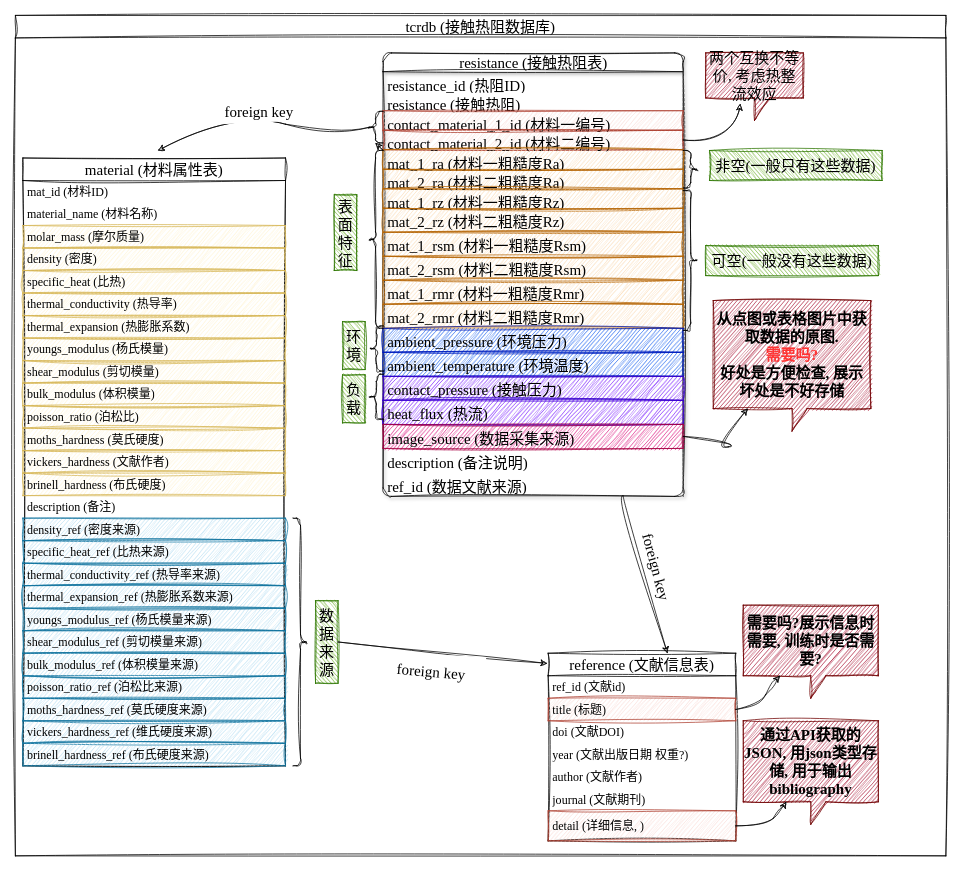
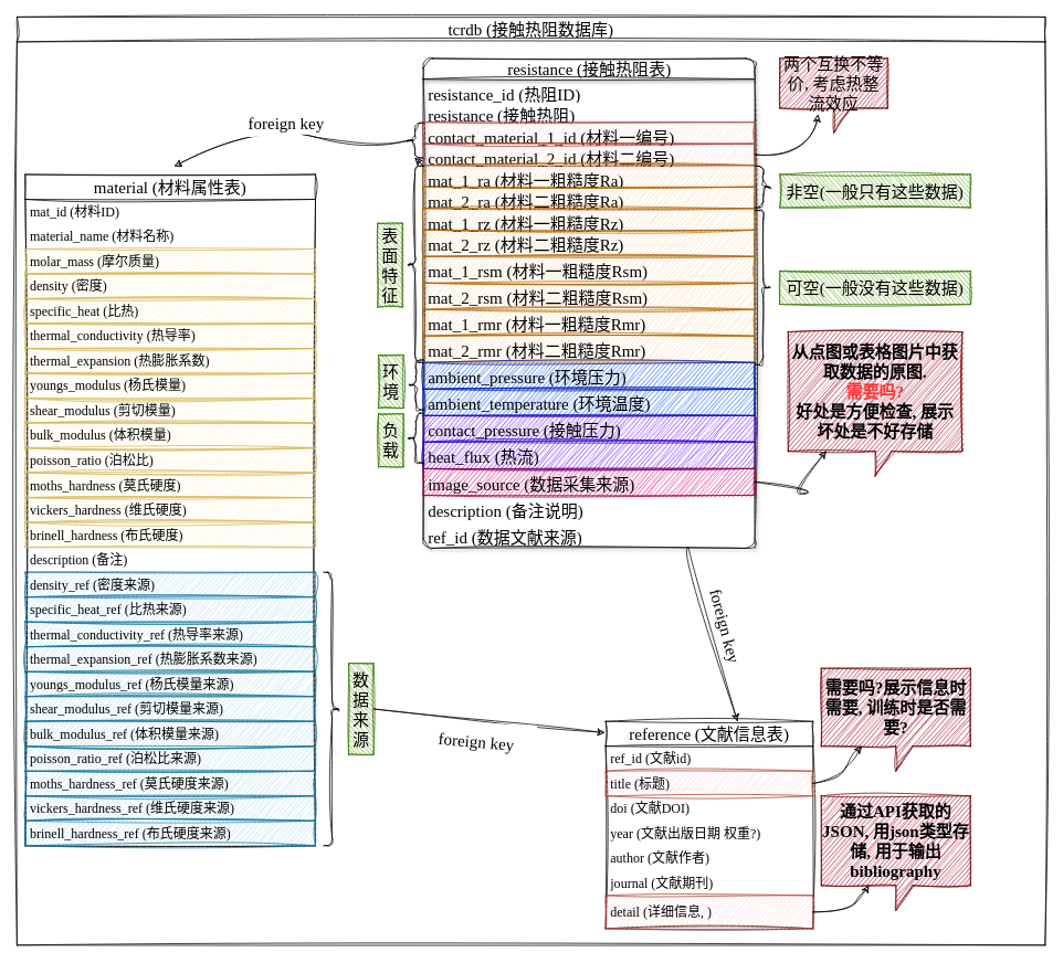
- <mxCell id="60" value="非空(一般只有这些数据)" style="text;html=1;align=center;verticalAlign=middle;whiteSpace=wrap;rounded=0;shadow=0;glass=0;sketch=1;hachureGap=4;jiggle=2;curveFitting=1;fontFamily=Architects Daughter;fontSource=https%3A%2F%2Ffonts.googleapis.com%2Fcss%3Ffamily%3DArchitects%2BDaughter;fontSize=20;startSize=25;flipV=1;flipH=0;fillColor=#60a917;strokeColor=#2D7600;fontColor=#000000;movable=0;resizable=0;rotatable=0;deletable=0;editable=0;connectable=0;" parent="1" vertex="1"><mxGeometry x="945" y="200" width="230" height="40" as="geometry" /></mxCell>
+ <mxCell id="60" value="非空(一般只有这些数据)" style="text;html=1;align=center;verticalAlign=middle;whiteSpace=wrap;rounded=0;shadow=0;glass=0;sketch=1;hachureGap=4;jiggle=2;curveFitting=1;fontFamily=Architects Daughter;fontSource=https%3A%2F%2Ffonts.googleapis.com%2Fcss%3Ffamily%3DArchitects%2BDaughter;fontSize=20;startSize=25;flipV=1;flipH=0;fillColor=#60a917;strokeColor=#2D7600;fontColor=#000000;movable=0;resizable=0;rotatable=0;deletable=0;editable=0;connectable=0;" parent="1" vertex="1"><mxGeometry x="940" y="210" width="230" height="40" as="geometry" /></mxCell>
- <mxCell id="56" value="表面特征" style="text;html=1;align=center;verticalAlign=middle;whiteSpace=wrap;rounded=0;shadow=0;glass=0;sketch=1;hachureGap=4;jiggle=2;curveFitting=1;fontFamily=Architects Daughter;fontSource=https%3A%2F%2Ffonts.googleapis.com%2Fcss%3Ffamily%3DArchitects%2BDaughter;fontSize=20;startSize=25;flipV=1;flipH=0;fillColor=#60a917;strokeColor=#2D7600;fontColor=#000000;movable=0;resizable=0;rotatable=0;deletable=0;editable=0;connectable=0;" parent="1" vertex="1"><mxGeometry x="445" y="259" width="30" height="101" as="geometry" /></mxCell>
+ <mxCell id="56" value="表面特征" style="text;html=1;align=center;verticalAlign=middle;whiteSpace=wrap;rounded=0;shadow=0;glass=0;sketch=1;hachureGap=4;jiggle=2;curveFitting=1;fontFamily=Architects Daughter;fontSource=https%3A%2F%2Ffonts.googleapis.com%2Fcss%3Ffamily%3DArchitects%2BDaughter;fontSize=20;startSize=25;flipV=1;flipH=0;fillColor=#60a917;strokeColor=#2D7600;fontColor=#000000;movable=0;resizable=0;rotatable=0;deletable=0;editable=0;connectable=0;" parent="1" vertex="1"><mxGeometry x="455" y="269" width="30" height="101" as="geometry" /></mxCell>
- <mxCell id="35" value="vickers_hardness (文献作者)" style="text;strokeColor=#d6b656;fillColor=#fff2cc;align=left;verticalAlign=middle;spacingLeft=4;spacingRight=4;overflow=hidden;points=[[0,0.5],[1,0.5]];portConstraint=eastwest;rotatable=0;whiteSpace=wrap;html=1;fontSize=16;labelBackgroundColor=none;sketch=1;hachureGap=4;jiggle=2;curveFitting=1;fontFamily=Architects Daughter;fontSource=https%3A%2F%2Ffonts.googleapis.com%2Fcss%3Ffamily%3DArchitects%2BDaughter;fontColor=#000000;movable=0;resizable=0;deletable=0;editable=0;connectable=0;" parent="22" vertex="1"><mxGeometry y="390" width="350" height="30" as="geometry" /></mxCell>
+ <mxCell id="35" value="vickers_hardness (维氏硬度)" style="text;strokeColor=#d6b656;fillColor=#fff2cc;align=left;verticalAlign=middle;spacingLeft=4;spacingRight=4;overflow=hidden;points=[[0,0.5],[1,0.5]];portConstraint=eastwest;rotatable=0;whiteSpace=wrap;html=1;fontSize=16;labelBackgroundColor=none;sketch=1;hachureGap=4;jiggle=2;curveFitting=1;fontFamily=Architects Daughter;fontSource=https%3A%2F%2Ffonts.googleapis.com%2Fcss%3Ffamily%3DArchitects%2BDaughter;fontColor=#000000;movable=0;resizable=0;deletable=0;editable=0;connectable=0;" parent="22" vertex="1"><mxGeometry y="390" width="350" height="30" as="geometry" /></mxCell>
